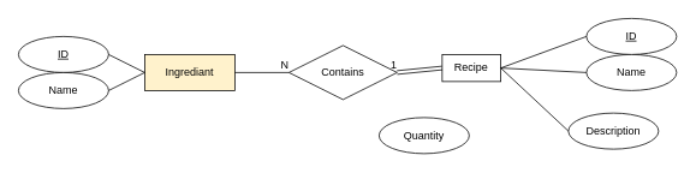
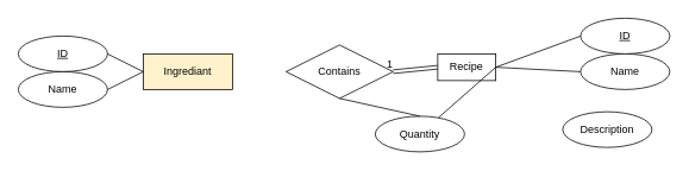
- <mxCell id="13" value="" style="endArrow=none;html=1;rounded=0;exitX=1;exitY=0.5;exitDx=0;exitDy=0;entryX=0;entryY=0.5;entryDx=0;entryDy=0;" edge="1" parent="1" source="9" target="10"><mxGeometry relative="1" as="geometry"><mxPoint x="230" y="150" as="sourcePoint" /><mxPoint x="390" y="150" as="targetPoint" /></mxGeometry></mxCell>
- <mxCell id="14" value="N" style="resizable=0;html=1;align=right;verticalAlign=bottom;" connectable="0" vertex="1" parent="13"><mxGeometry x="1" relative="1" as="geometry" /></mxCell>
- <mxCell id="8" value="" style="endArrow=none;html=1;rounded=0;exitX=1;exitY=0.5;exitDx=0;exitDy=0;entryX=0;entryY=0.5;entryDx=0;entryDy=0;" edge="1" parent="1" source="2" target="5"><mxGeometry relative="1" as="geometry"><mxPoint x="600" y="90" as="sourcePoint" /><mxPoint x="660" y="90" as="targetPoint" /></mxGeometry></mxCell>
+ <mxCell id="8" value="" style="endArrow=none;html=1;rounded=0;exitX=1;exitY=0.5;exitDx=0;exitDy=0;" edge="1" parent="1" source="2" target="19"><mxGeometry relative="1" as="geometry"><mxPoint x="600" y="90" as="sourcePoint" /><mxPoint x="660" y="90" as="targetPoint" /></mxGeometry></mxCell>
+ <mxCell id="20" value="" style="endArrow=none;html=1;rounded=0;entryX=0.5;entryY=1;entryDx=0;entryDy=0;exitX=0.5;exitY=0;exitDx=0;exitDy=0;" edge="1" parent="1" source="19" target="10"><mxGeometry relative="1" as="geometry"><mxPoint x="380" y="150" as="sourcePoint" /><mxPoint x="500" y="150" as="targetPoint" /></mxGeometry></mxCell>
